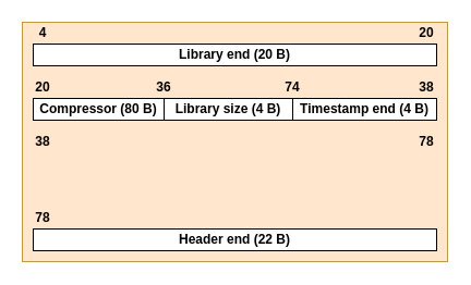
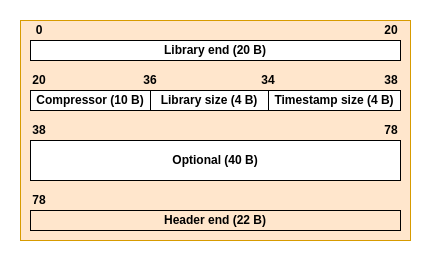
- <mxCell id="5" value="4" style="text;html=1;strokeColor=none;fillColor=none;align=center;verticalAlign=middle;whiteSpace=wrap;rounded=0;fontStyle=1" vertex="1" parent="1"><mxGeometry x="30" y="20" width="18" height="20" as="geometry" /></mxCell>
+ <mxCell id="5" value="0" style="text;html=1;strokeColor=none;fillColor=none;align=center;verticalAlign=middle;whiteSpace=wrap;rounded=0;fontStyle=1" vertex="1" parent="1"><mxGeometry x="30" y="20" width="18" height="20" as="geometry" /></mxCell>
- <mxCell id="11" value="74" style="text;html=1;strokeColor=none;fillColor=none;align=center;verticalAlign=middle;whiteSpace=wrap;rounded=0;fontStyle=1" vertex="1" parent="1"><mxGeometry x="259" y="70" width="18" height="20" as="geometry" /></mxCell>
+ <mxCell id="11" value="34" style="text;html=1;strokeColor=none;fillColor=none;align=center;verticalAlign=middle;whiteSpace=wrap;rounded=0;fontStyle=1" vertex="1" parent="1"><mxGeometry x="259" y="70" width="18" height="20" as="geometry" /></mxCell>
- <mxCell id="4" value="&lt;b&gt;Compressor (80 B)&lt;/b&gt;" style="rounded=0;whiteSpace=wrap;html=1;" vertex="1" parent="1"><mxGeometry x="30" y="90" width="120" height="20" as="geometry" /></mxCell>
+ <mxCell id="4" value="&lt;b&gt;Compressor (10 B)&lt;/b&gt;" style="rounded=0;whiteSpace=wrap;html=1;" vertex="1" parent="1"><mxGeometry x="30" y="90" width="120" height="20" as="geometry" /></mxCell>
- <mxCell id="10" value="&lt;b&gt;Timestamp end (4 B)&lt;/b&gt;" style="rounded=0;whiteSpace=wrap;html=1;" vertex="1" parent="1"><mxGeometry x="268" y="90" width="132" height="20" as="geometry" /></mxCell>
+ <mxCell id="10" value="&lt;b&gt;Timestamp size (4 B)&lt;/b&gt;" style="rounded=0;whiteSpace=wrap;html=1;" vertex="1" parent="1"><mxGeometry x="268" y="90" width="132" height="20" as="geometry" /></mxCell>
+ <mxCell id="13" value="&lt;b&gt;Optional (40 B)&lt;/b&gt;" style="rounded=0;whiteSpace=wrap;html=1;" vertex="1" parent="1"><mxGeometry x="30" y="140" width="370" height="40" as="geometry" /></mxCell>
- <mxCell id="16" value="&lt;b&gt;Header end (22 B)&lt;/b&gt;" style="rounded=0;whiteSpace=wrap;html=1;" vertex="1" parent="1"><mxGeometry x="30" y="210" width="370" height="20" as="geometry" /></mxCell>
+ <mxCell id="16" value="&lt;b&gt;Header end (22 B)&lt;/b&gt;" style="rounded=0;whiteSpace=wrap;html=1;fillColor=#ffe6cc;" vertex="1" parent="1"><mxGeometry x="30" y="210" width="370" height="20" as="geometry" /></mxCell>
